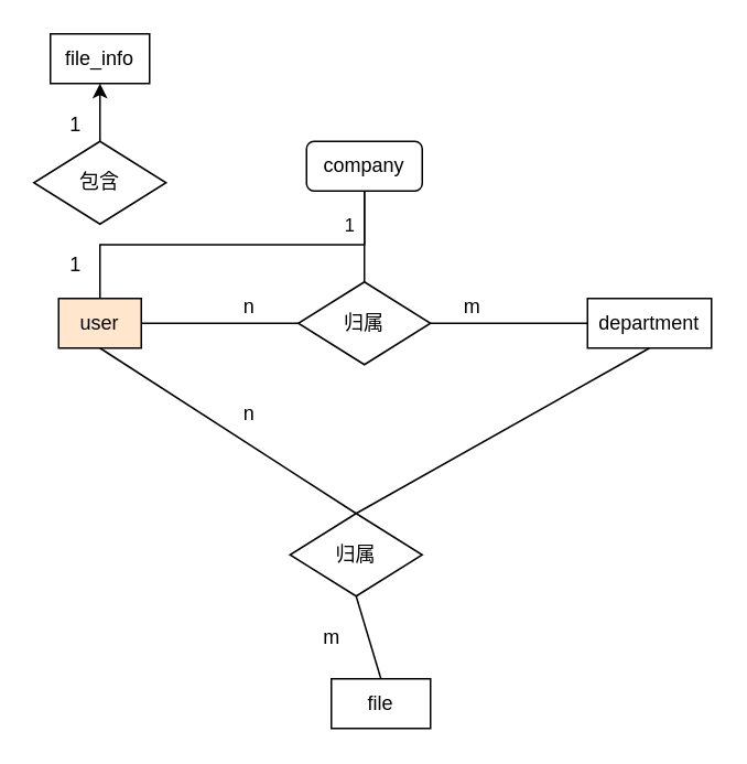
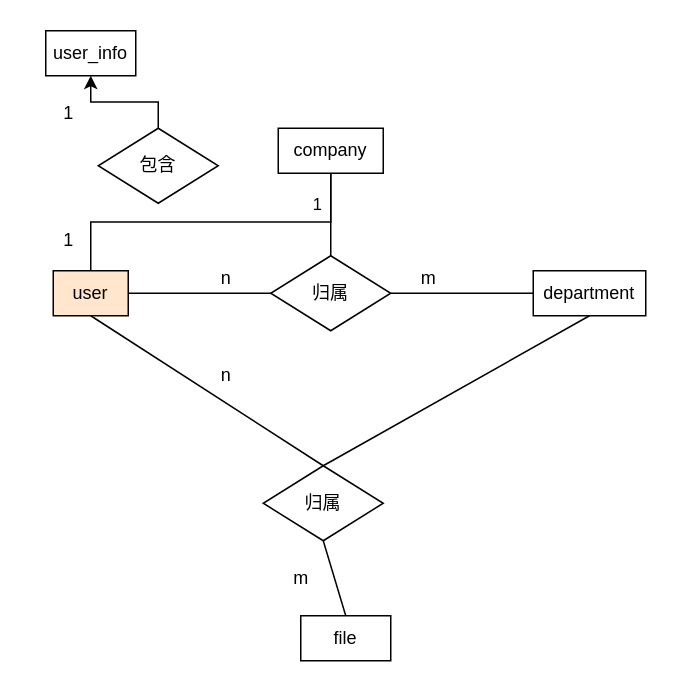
- <mxCell id="3" value="file_info" style="rounded=0;whiteSpace=wrap;html=1;" parent="1" vertex="1"><mxGeometry x="30" width="60" height="30" as="geometry" y="20" /></mxCell>
+ <mxCell id="3" value="user_info" style="rounded=0;whiteSpace=wrap;html=1;" parent="1" vertex="1"><mxGeometry x="30" width="60" height="30" as="geometry" y="20" /></mxCell>
- <mxCell id="20" value="company" style="whiteSpace=wrap;html=1;rounded=1;" parent="1" vertex="1"><mxGeometry x="185" y="85" width="70" height="30" as="geometry" /></mxCell>
+ <mxCell id="20" value="company" style="rounded=0;whiteSpace=wrap;html=1;" parent="1" vertex="1"><mxGeometry x="185" y="85" width="70" height="30" as="geometry" /></mxCell>
- <mxCell id="6" value="包含" style="rhombus;whiteSpace=wrap;html=1;" parent="1" vertex="1"><mxGeometry x="20" y="85" width="80" height="50" as="geometry" /></mxCell>
+ <mxCell id="6" value="包含" style="rhombus;whiteSpace=wrap;html=1;" parent="1" vertex="1"><mxGeometry x="65" y="85" width="80" height="50" as="geometry" /></mxCell>
